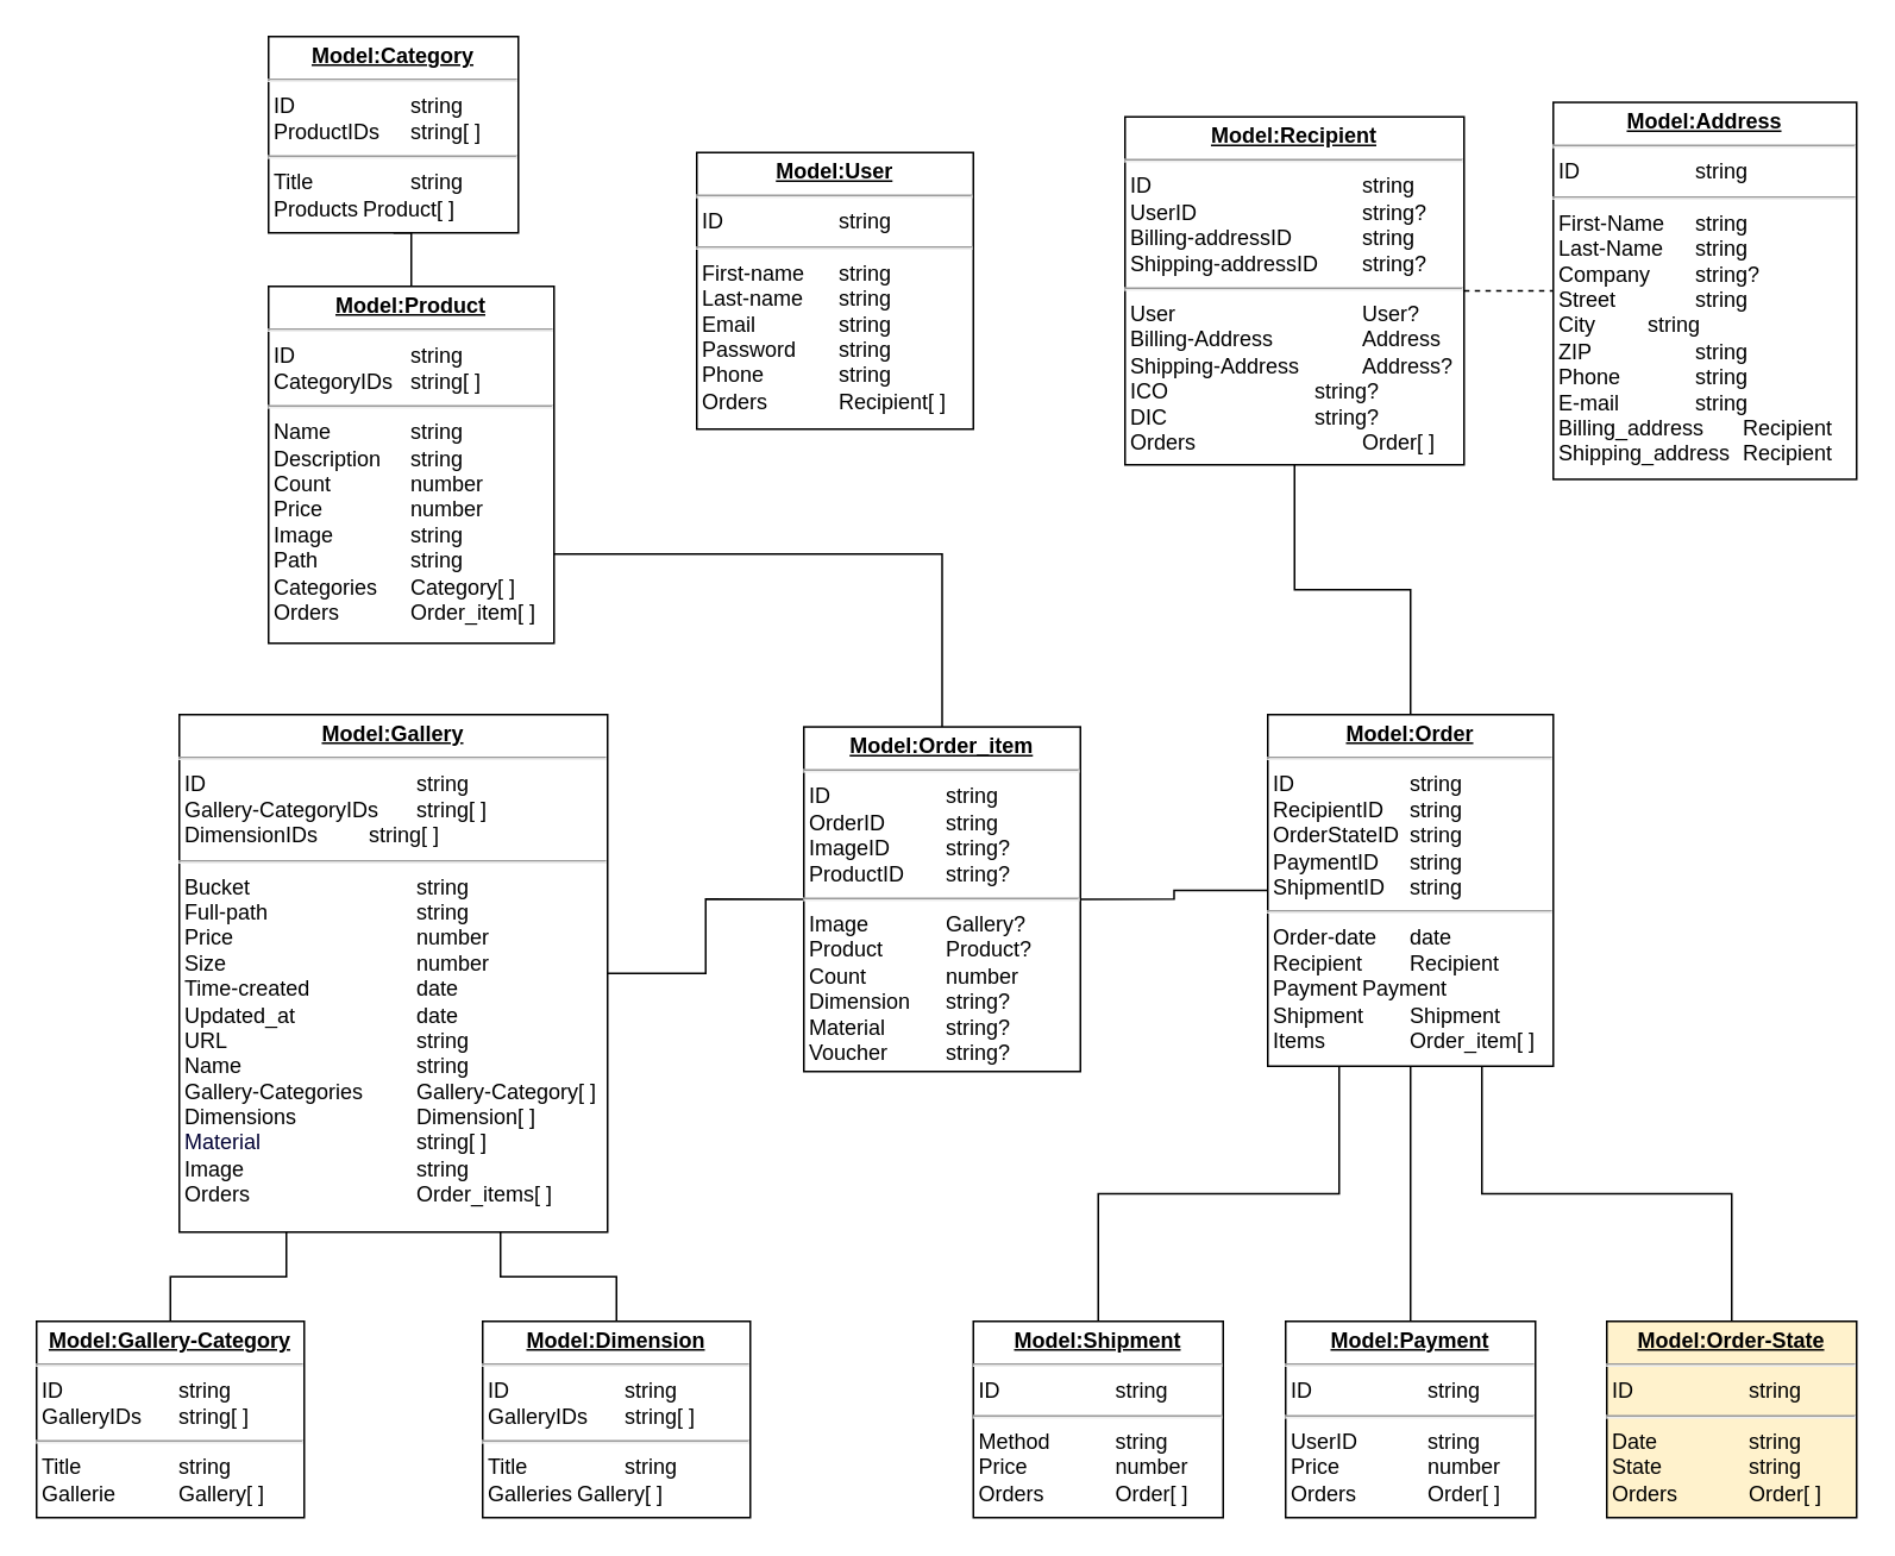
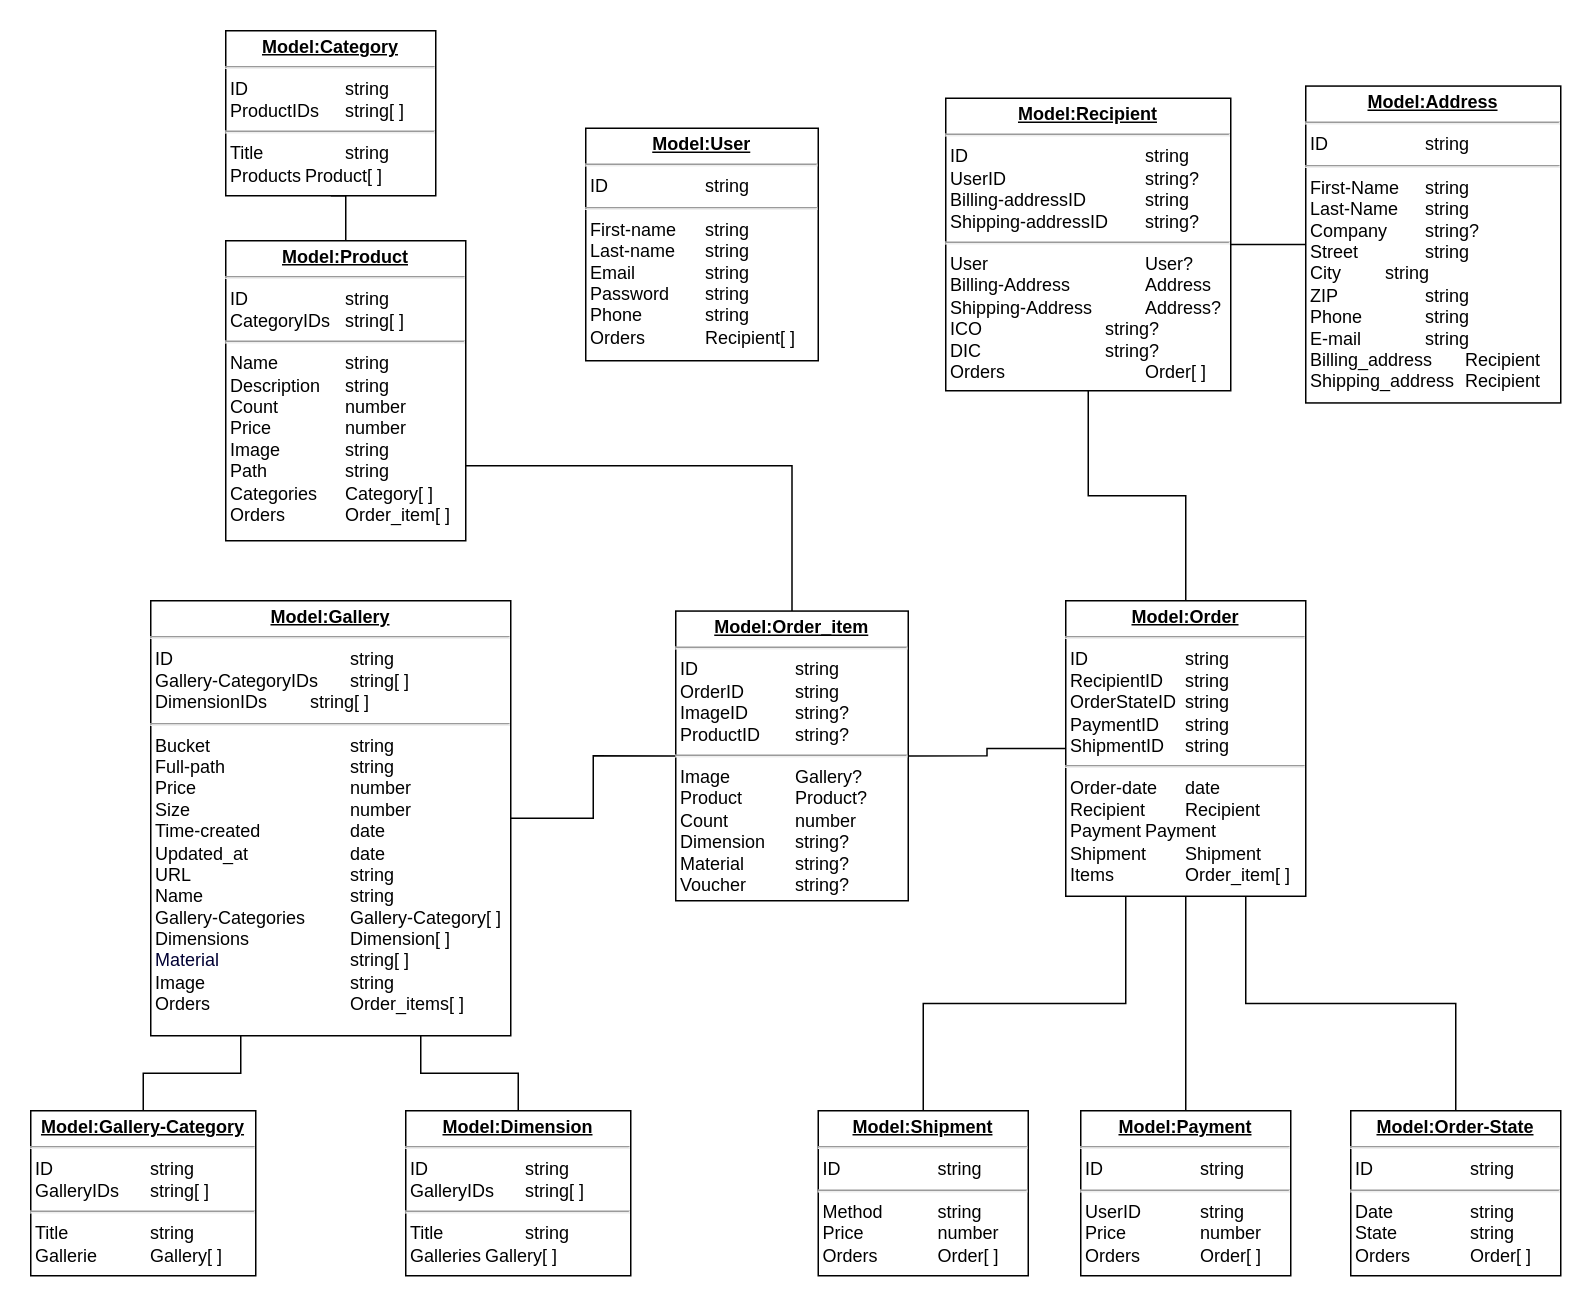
- <mxCell id="3" style="edgeStyle=orthogonalEdgeStyle;rounded=0;orthogonalLoop=1;jettySize=auto;html=1;exitX=1;exitY=0.5;exitDx=0;exitDy=0;entryX=0;entryY=0.5;entryDx=0;entryDy=0;endArrow=none;endFill=0;dashed=1;" parent="1" source="4" target="15" edge="1"><mxGeometry relative="1" as="geometry" /></mxCell>
+ <mxCell id="3" style="edgeStyle=orthogonalEdgeStyle;rounded=0;orthogonalLoop=1;jettySize=auto;html=1;exitX=1;exitY=0.5;exitDx=0;exitDy=0;entryX=0;entryY=0.5;entryDx=0;entryDy=0;endArrow=none;endFill=0;" parent="1" source="4" target="15" edge="1"><mxGeometry relative="1" as="geometry" /></mxCell>
- <mxCell id="23" value="&lt;p style=&quot;margin: 0px ; margin-top: 4px ; text-align: center ; text-decoration: underline&quot;&gt;&lt;b&gt;Model:Order-State&lt;/b&gt;&lt;/p&gt;&lt;div&gt;&lt;hr&gt;&amp;nbsp;ID&lt;span style=&quot;white-space: pre;&quot;&gt;&#09;&lt;/span&gt;&lt;span style=&quot;white-space: pre;&quot;&gt;&#09;&lt;/span&gt;&lt;span style=&quot;white-space: pre;&quot;&gt;&#09;&lt;/span&gt;string&lt;hr&gt;&lt;/div&gt;&lt;div&gt;&amp;nbsp;Date&lt;span style=&quot;white-space: pre;&quot;&gt;&#09;&lt;/span&gt;&lt;span style=&quot;white-space: pre;&quot;&gt;&#09;&lt;/span&gt;string&lt;/div&gt;&lt;div&gt;&amp;nbsp;State&lt;span style=&quot;white-space: pre;&quot;&gt;&#09;&lt;/span&gt;&lt;span style=&quot;white-space: pre;&quot;&gt;&#09;&lt;/span&gt;string&lt;/div&gt;&lt;div&gt;&amp;nbsp;Orders&lt;span style=&quot;white-space: pre;&quot;&gt;&#09;&lt;/span&gt;&lt;span style=&quot;white-space: pre;&quot;&gt;&#09;&lt;/span&gt;Order[ ]&lt;br&gt;&lt;/div&gt;&amp;nbsp;&lt;br&gt;&lt;div&gt;&lt;br&gt;&lt;/div&gt;&lt;div&gt;&amp;nbsp;&lt;br&gt;&lt;/div&gt;" style="verticalAlign=top;align=left;overflow=fill;fontSize=12;fontFamily=Helvetica;html=1;rounded=0;shadow=0;comic=0;labelBackgroundColor=none;strokeWidth=1;fillColor=#fff2cc;" parent="1" vertex="1"><mxGeometry x="900" y="740" width="140" height="110" as="geometry" /></mxCell>
+ <mxCell id="23" value="&lt;p style=&quot;margin: 0px ; margin-top: 4px ; text-align: center ; text-decoration: underline&quot;&gt;&lt;b&gt;Model:Order-State&lt;/b&gt;&lt;/p&gt;&lt;div&gt;&lt;hr&gt;&amp;nbsp;ID&lt;span style=&quot;white-space: pre;&quot;&gt;&#09;&lt;/span&gt;&lt;span style=&quot;white-space: pre;&quot;&gt;&#09;&lt;/span&gt;&lt;span style=&quot;white-space: pre;&quot;&gt;&#09;&lt;/span&gt;string&lt;hr&gt;&lt;/div&gt;&lt;div&gt;&amp;nbsp;Date&lt;span style=&quot;white-space: pre;&quot;&gt;&#09;&lt;/span&gt;&lt;span style=&quot;white-space: pre;&quot;&gt;&#09;&lt;/span&gt;string&lt;/div&gt;&lt;div&gt;&amp;nbsp;State&lt;span style=&quot;white-space: pre;&quot;&gt;&#09;&lt;/span&gt;&lt;span style=&quot;white-space: pre;&quot;&gt;&#09;&lt;/span&gt;string&lt;/div&gt;&lt;div&gt;&amp;nbsp;Orders&lt;span style=&quot;white-space: pre;&quot;&gt;&#09;&lt;/span&gt;&lt;span style=&quot;white-space: pre;&quot;&gt;&#09;&lt;/span&gt;Order[ ]&lt;br&gt;&lt;/div&gt;&amp;nbsp;&lt;br&gt;&lt;div&gt;&lt;br&gt;&lt;/div&gt;&lt;div&gt;&amp;nbsp;&lt;br&gt;&lt;/div&gt;" style="verticalAlign=top;align=left;overflow=fill;fontSize=12;fontFamily=Helvetica;html=1;rounded=0;shadow=0;comic=0;labelBackgroundColor=none;strokeWidth=1" parent="1" vertex="1"><mxGeometry x="900" y="740" width="140" height="110" as="geometry" /></mxCell>
